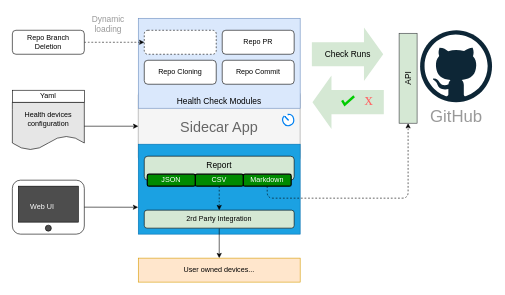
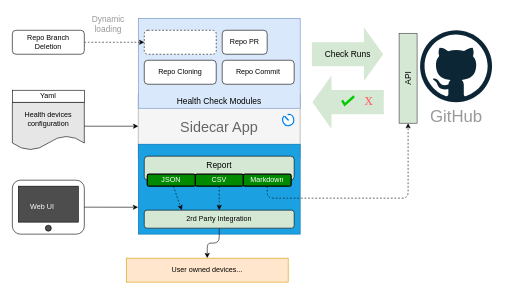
- <mxCell id="16" value="Repo PR" style="rounded=1;whiteSpace=wrap;html=1;" parent="1" vertex="1"><mxGeometry x="370" y="50" width="120" height="40" as="geometry" /></mxCell>
+ <mxCell id="16" value="Repo PR" style="rounded=1;whiteSpace=wrap;html=1;" parent="1" vertex="1"><mxGeometry x="370" y="50" width="75" height="40" as="geometry" /></mxCell>
+ <mxCell id="29" style="edgeStyle=none;html=1;entryX=0.25;entryY=0;entryDx=0;entryDy=0;dashed=1;fontSize=14;" parent="1" source="30" target="25" edge="1"><mxGeometry relative="1" as="geometry" /></mxCell>
- <mxCell id="26" value="User owned devices..." style="rounded=0;whiteSpace=wrap;strokeColor=#d79b00;fillColor=#ffe6cc;" parent="1" vertex="1"><mxGeometry x="230" y="430" width="270" height="40" as="geometry" /></mxCell>
+ <mxCell id="26" value="User owned devices..." style="rounded=0;whiteSpace=wrap;strokeColor=#d79b00;fillColor=#ffe6cc;" parent="1" vertex="1"><mxGeometry x="210" y="430" width="270" height="40" as="geometry" /></mxCell>
